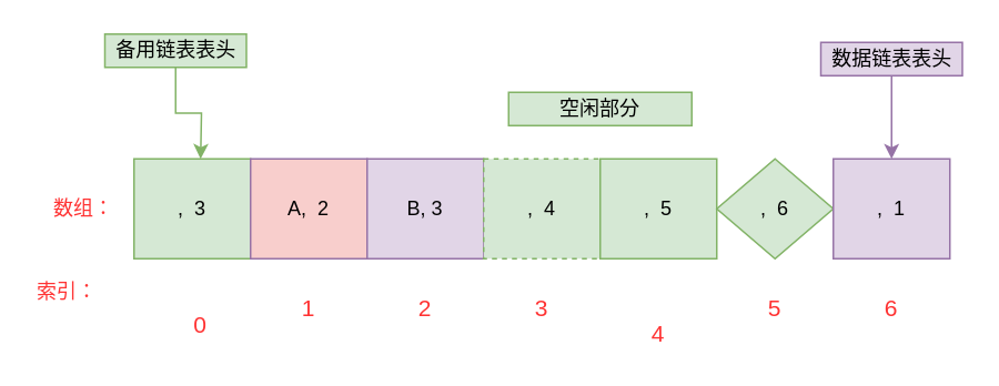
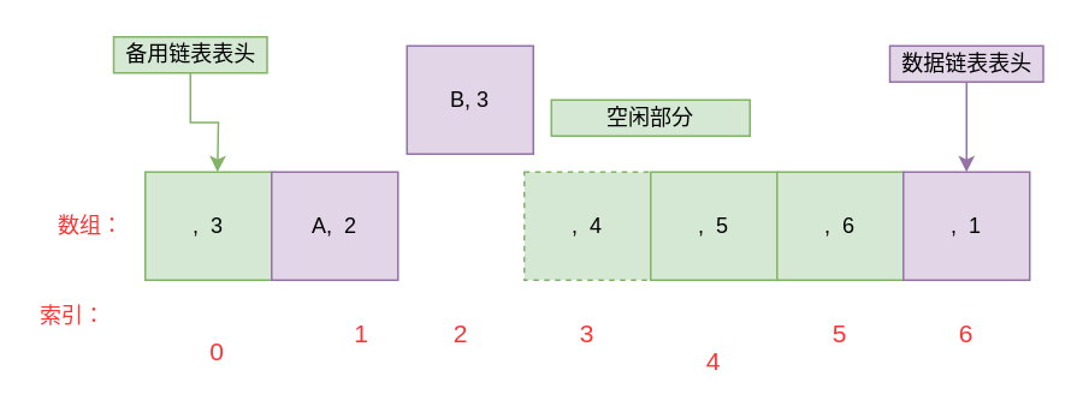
- <mxCell id="11" value="A,&amp;nbsp; 2" style="rounded=0;whiteSpace=wrap;html=1;fillColor=#f8cecc;strokeColor=#9673a6;" parent="1" vertex="1"><mxGeometry x="150" y="95" width="70" height="60" as="geometry" /></mxCell>
+ <mxCell id="11" value="A,&amp;nbsp; 2" style="rounded=0;whiteSpace=wrap;html=1;fillColor=#e1d5e7;strokeColor=#9673a6;" parent="1" vertex="1"><mxGeometry x="150" y="95" width="70" height="60" as="geometry" /></mxCell>
- <mxCell id="12" value="&lt;span style=&quot;white-space: normal&quot;&gt;B, 3&lt;/span&gt;" style="rounded=0;whiteSpace=wrap;html=1;fillColor=#e1d5e7;strokeColor=#9673a6;" parent="1" vertex="1"><mxGeometry x="220" y="95" width="70" height="60" as="geometry" /></mxCell>
+ <mxCell id="12" value="&lt;span style=&quot;white-space: normal&quot;&gt;B, 3&lt;/span&gt;" style="rounded=0;whiteSpace=wrap;html=1;fillColor=#e1d5e7;strokeColor=#9673a6;" parent="1" vertex="1"><mxGeometry x="225" y="25" width="70" height="60" as="geometry" /></mxCell>
- <mxCell id="15" value=",&amp;nbsp; 6" style="rhombus;whiteSpace=wrap;html=1;fillColor=#d5e8d4;strokeColor=#82b366;" parent="1" vertex="1"><mxGeometry x="430" y="95" width="70" height="60" as="geometry" /></mxCell>
+ <mxCell id="15" value=",&amp;nbsp; 6" style="rounded=0;whiteSpace=wrap;html=1;fillColor=#d5e8d4;strokeColor=#82b366;" parent="1" vertex="1"><mxGeometry x="430" y="95" width="70" height="60" as="geometry" /></mxCell>
- <mxCell id="5" value="1" style="text;html=1;align=center;verticalAlign=middle;whiteSpace=wrap;rounded=0;fontColor=#FF3333;fontSize=14;" parent="1" vertex="1"><mxGeometry x="165" y="175" width="40" height="20" as="geometry" /></mxCell>
+ <mxCell id="5" value="1" style="text;html=1;align=center;verticalAlign=middle;whiteSpace=wrap;rounded=0;fontColor=#FF3333;fontSize=14;" parent="1" vertex="1"><mxGeometry x="180" y="175" width="40" height="20" as="geometry" /></mxCell>
